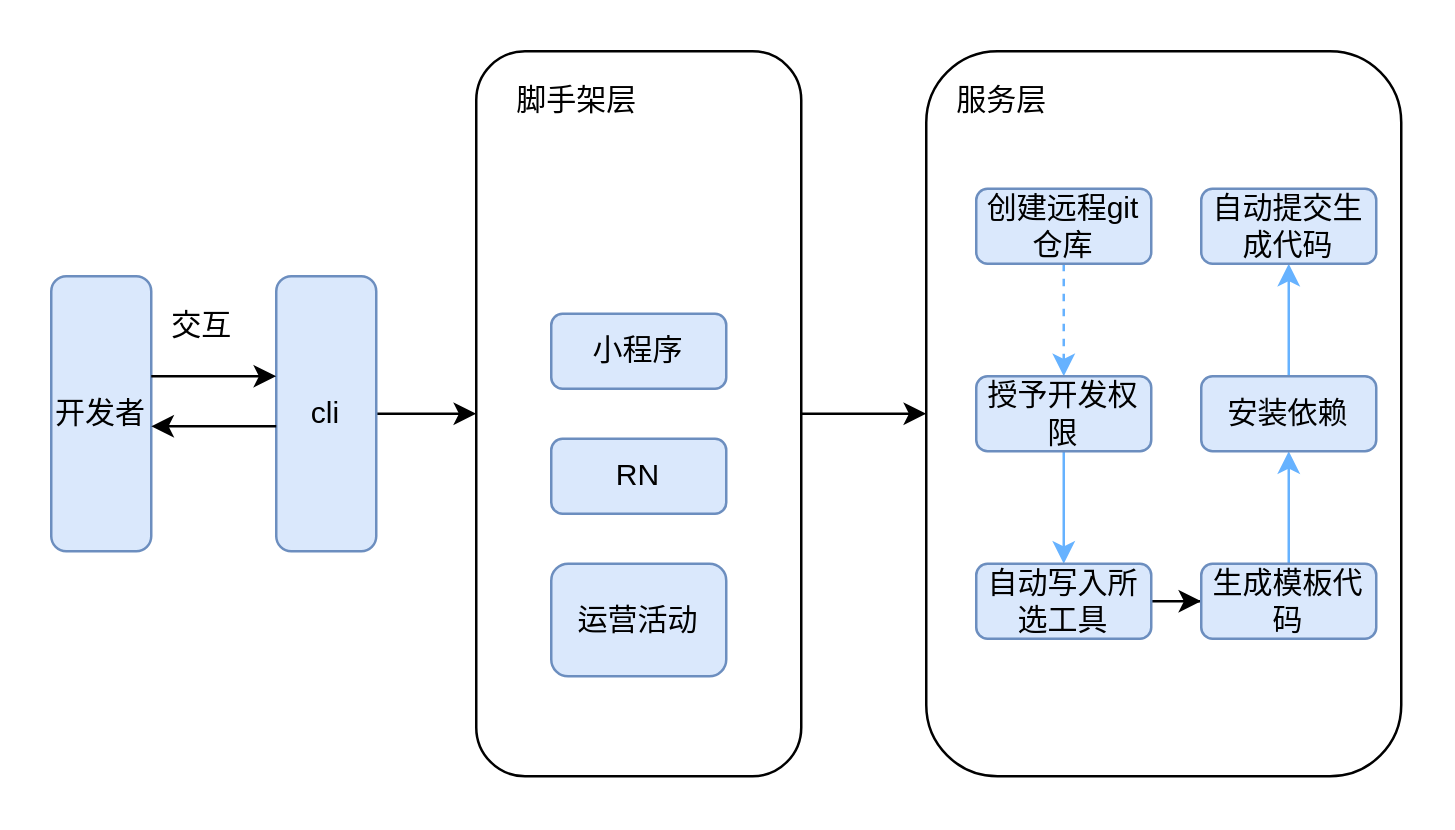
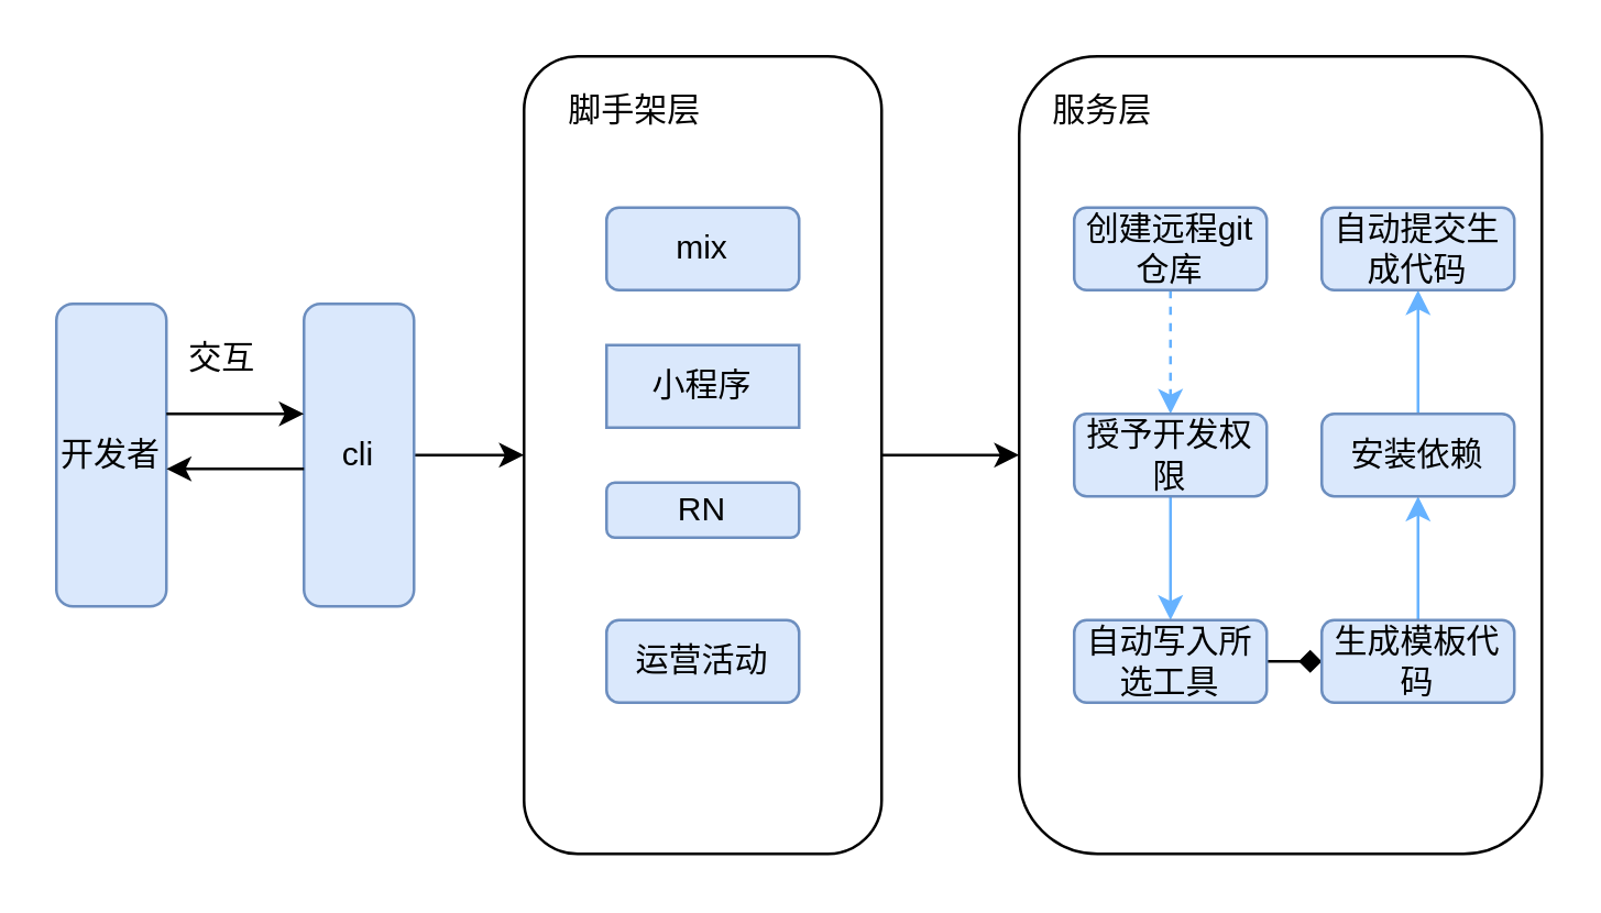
+ <mxCell id="10" value="mix" style="rounded=1;whiteSpace=wrap;html=1;sketch=0;fillColor=#dae8fc;strokeColor=#6c8ebf;" vertex="1" parent="1"><mxGeometry x="220" y="75" width="70" height="30" as="geometry" /></mxCell>
- <mxCell id="12" value="小程序" style="rounded=1;whiteSpace=wrap;html=1;sketch=0;fillColor=#dae8fc;strokeColor=#6c8ebf;" vertex="1" parent="1"><mxGeometry x="220" y="125" width="70" height="30" as="geometry" /></mxCell>
+ <mxCell id="12" value="小程序" style="whiteSpace=wrap;html=1;sketch=0;fillColor=#dae8fc;strokeColor=#6c8ebf;rounded=0;" vertex="1" parent="1"><mxGeometry x="220" y="125" width="70" height="30" as="geometry" /></mxCell>
- <mxCell id="13" value="RN" style="rounded=1;whiteSpace=wrap;html=1;sketch=0;fillColor=#dae8fc;strokeColor=#6c8ebf;" vertex="1" parent="1"><mxGeometry x="220" y="175" width="70" height="30" as="geometry" /></mxCell>
+ <mxCell id="13" value="RN" style="rounded=1;whiteSpace=wrap;html=1;sketch=0;fillColor=#dae8fc;strokeColor=#6c8ebf;" vertex="1" parent="1"><mxGeometry x="220" y="175" width="70" height="20" as="geometry" /></mxCell>
- <mxCell id="21" value="" style="edgeStyle=orthogonalEdgeStyle;rounded=0;orthogonalLoop=1;jettySize=auto;html=1;" edge="1" parent="1" source="22" target="24"><mxGeometry relative="1" as="geometry" /></mxCell>
+ <mxCell id="21" value="" style="edgeStyle=orthogonalEdgeStyle;rounded=0;orthogonalLoop=1;jettySize=auto;html=1;endArrow=diamond;" edge="1" parent="1" source="22" target="24"><mxGeometry relative="1" as="geometry" /></mxCell>
- <mxCell id="14" value="运营活动" style="rounded=1;whiteSpace=wrap;html=1;sketch=0;fillColor=#dae8fc;strokeColor=#6c8ebf;" vertex="1" parent="1"><mxGeometry x="220" y="225" width="70" height="45" as="geometry" /></mxCell>
+ <mxCell id="14" value="运营活动" style="rounded=1;whiteSpace=wrap;html=1;sketch=0;fillColor=#dae8fc;strokeColor=#6c8ebf;" vertex="1" parent="1"><mxGeometry x="220" y="225" width="70" height="30" as="geometry" /></mxCell>
